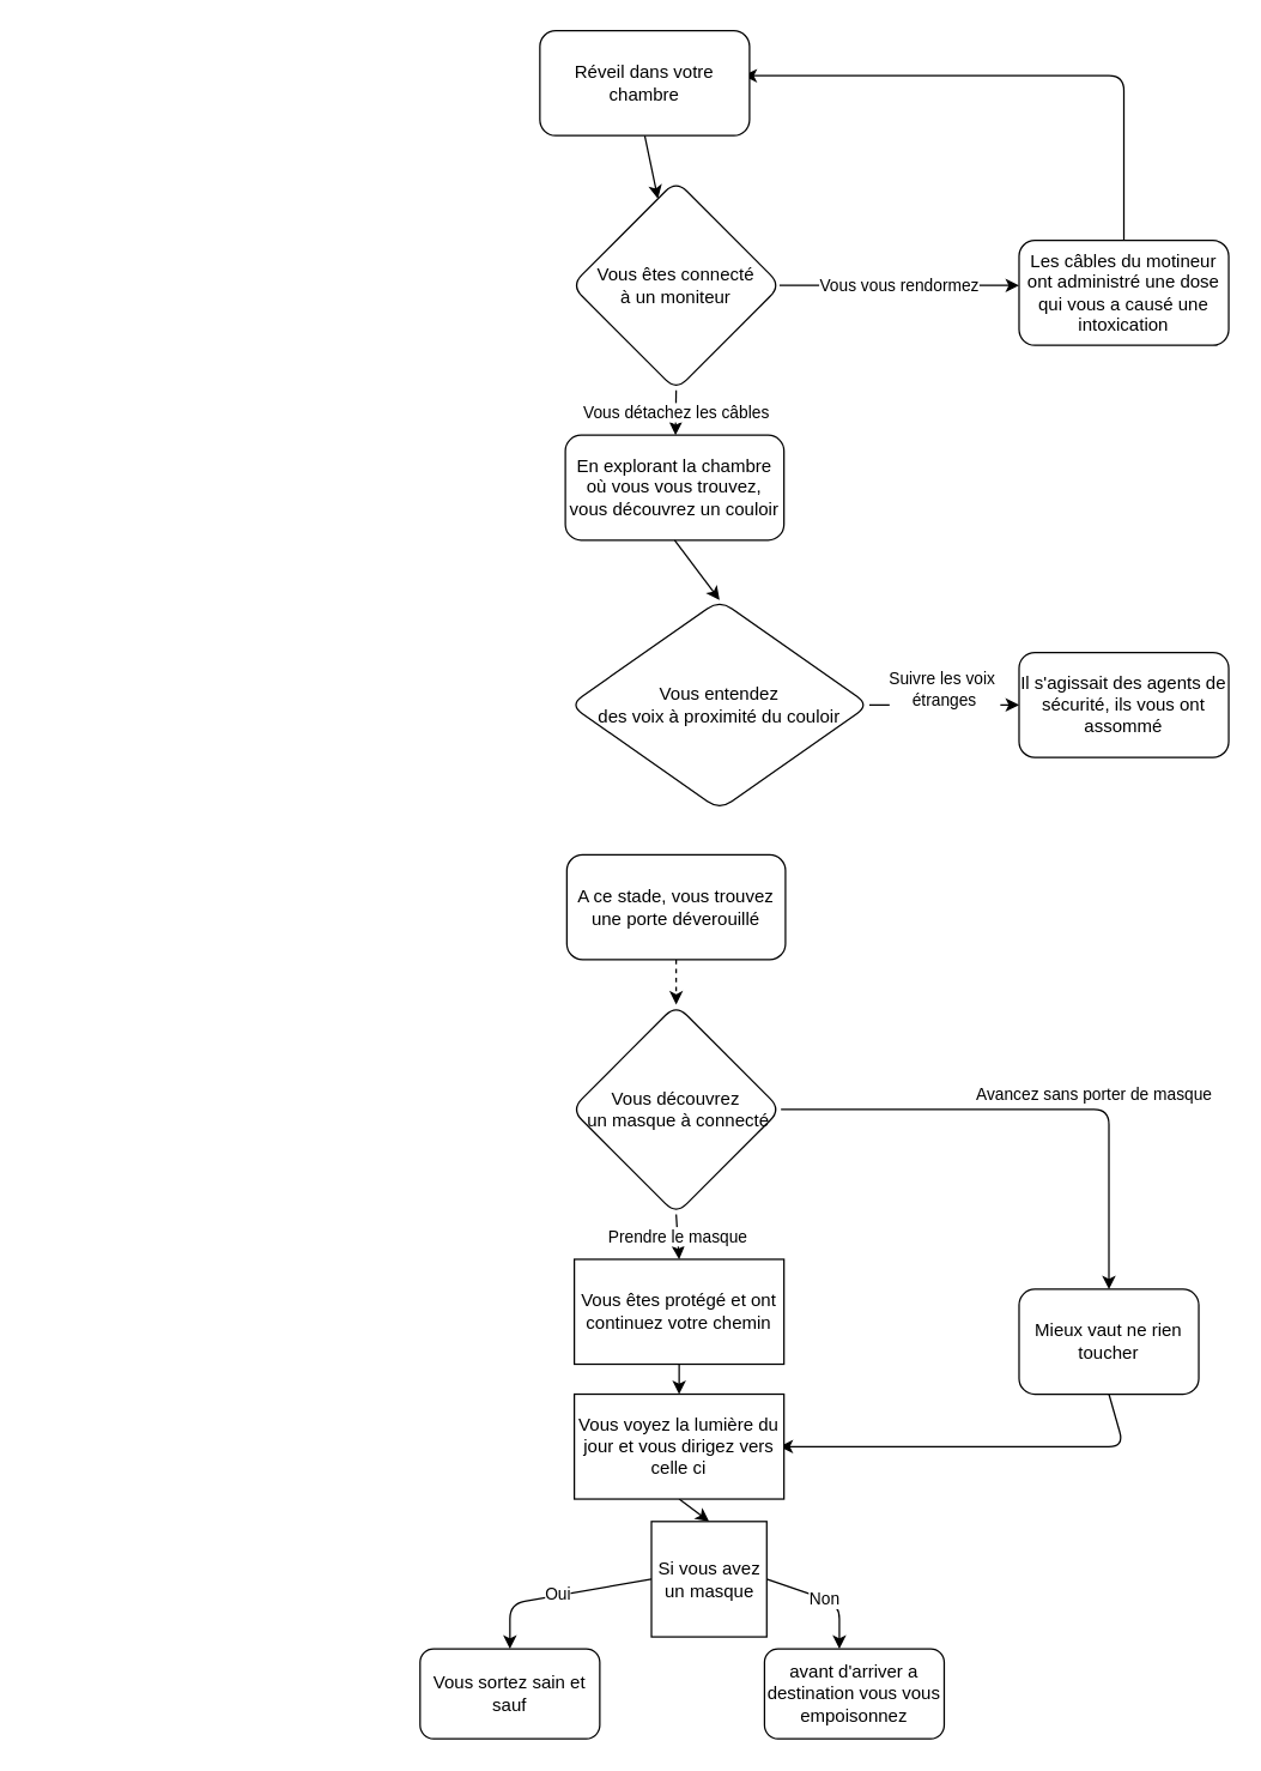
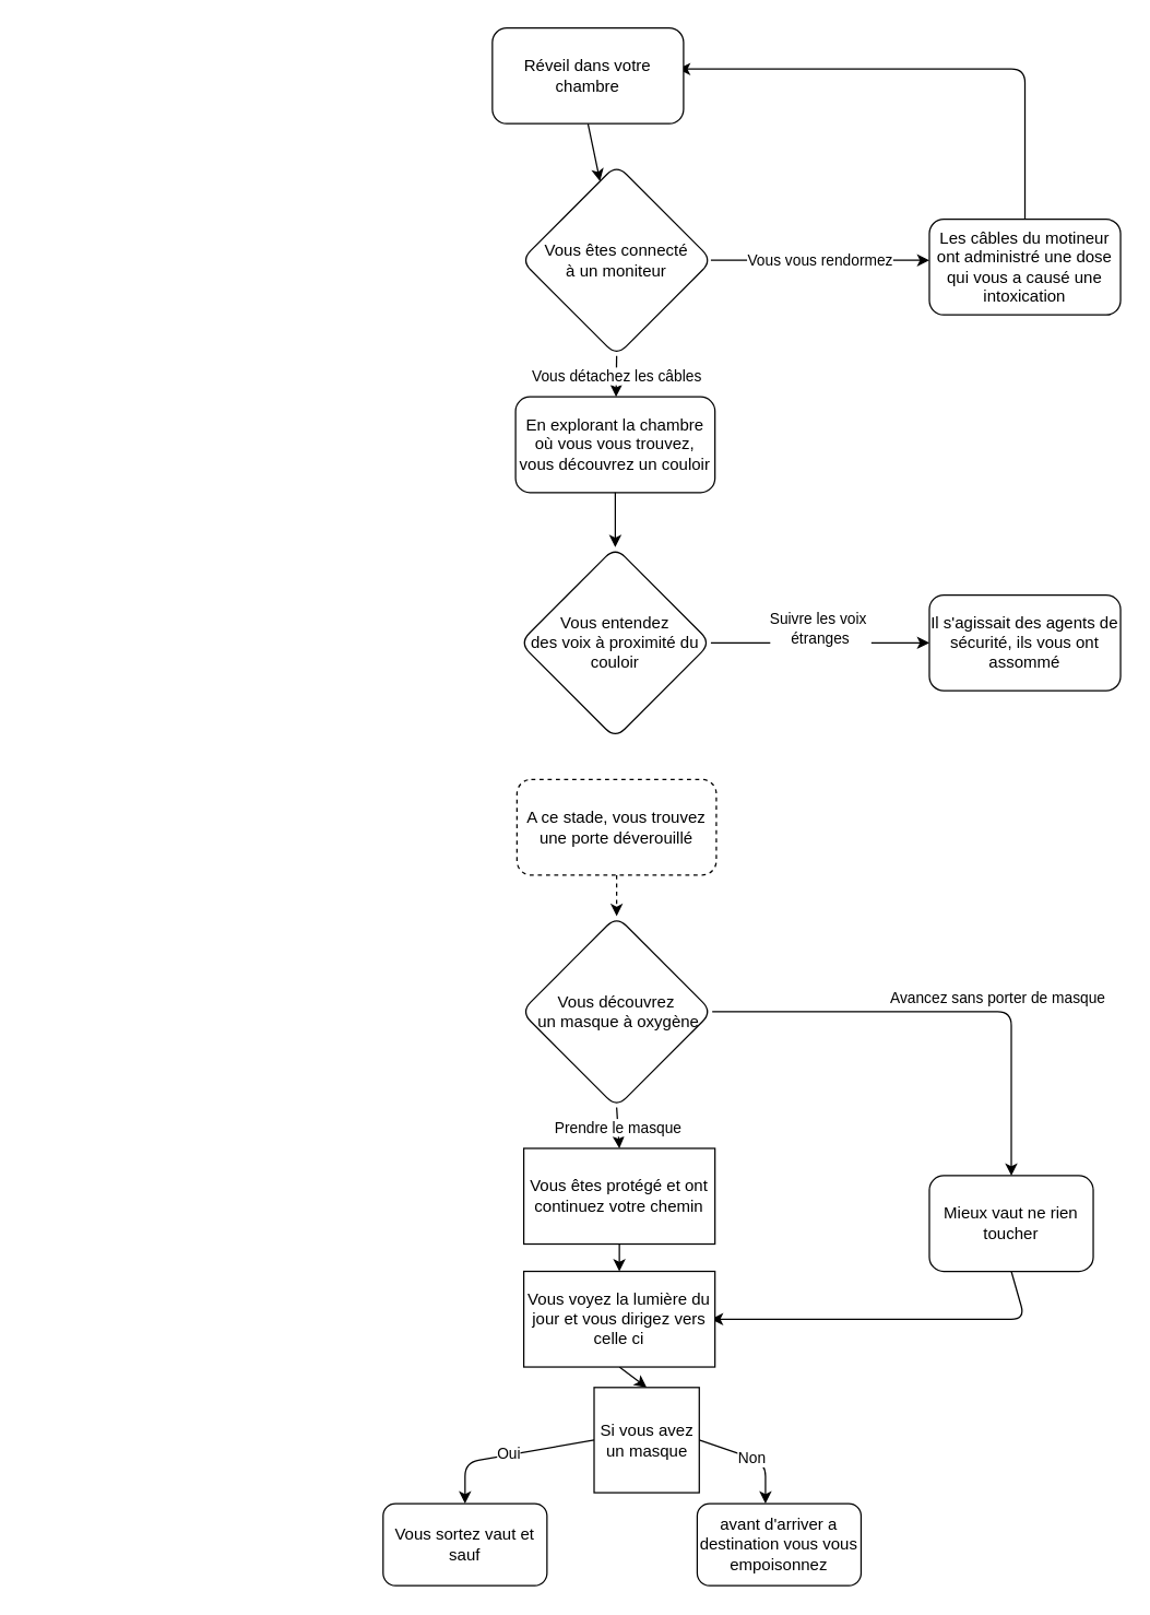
- <mxCell id="9" value="Vous entendez &lt;br&gt;des voix&amp;nbsp;à proximité du couloir" style="rhombus;whiteSpace=wrap;html=1;rounded=1;" parent="1" vertex="1"><mxGeometry x="380" y="400" width="200" height="140" as="geometry" /></mxCell>
+ <mxCell id="9" value="Vous entendez &lt;br&gt;des voix&amp;nbsp;à proximité du couloir" style="rhombus;whiteSpace=wrap;html=1;rounded=1;" parent="1" vertex="1"><mxGeometry x="380" y="400" width="140" height="140" as="geometry" /></mxCell>
- <mxCell id="10" value="A ce stade, vous trouvez une porte déverouillé" style="rounded=1;whiteSpace=wrap;html=1;" parent="1" vertex="1"><mxGeometry x="378" y="570" width="146" height="70" as="geometry" /></mxCell>
+ <mxCell id="10" value="A ce stade, vous trouvez une porte déverouillé" style="rounded=1;whiteSpace=wrap;html=1;dashed=1;" parent="1" vertex="1"><mxGeometry x="378" y="570" width="146" height="70" as="geometry" /></mxCell>
- <mxCell id="11" value="Vous&amp;nbsp;découvrez&lt;br&gt;&amp;nbsp;un&amp;nbsp;masque à connecté" style="rhombus;rounded=1;whiteSpace=wrap;html=1;labelBorderColor=none;labelBackgroundColor=none;" parent="1" vertex="1"><mxGeometry x="381" y="670" width="140" height="140" as="geometry" /></mxCell>
+ <mxCell id="11" value="Vous&amp;nbsp;découvrez&lt;br&gt;&amp;nbsp;un&amp;nbsp;masque à oxygène" style="rhombus;rounded=1;whiteSpace=wrap;html=1;labelBorderColor=none;labelBackgroundColor=none;" parent="1" vertex="1"><mxGeometry x="381" y="670" width="140" height="140" as="geometry" /></mxCell>
- <mxCell id="29" value="Vous sortez sain et sauf" style="rounded=1;whiteSpace=wrap;html=1;fontSize=12;" parent="1" vertex="1"><mxGeometry x="280" y="1100" width="120" height="60" as="geometry" /></mxCell>
+ <mxCell id="29" value="Vous sortez vaut et sauf" style="rounded=1;whiteSpace=wrap;html=1;fontSize=12;" parent="1" vertex="1"><mxGeometry x="280" y="1100" width="120" height="60" as="geometry" /></mxCell>
